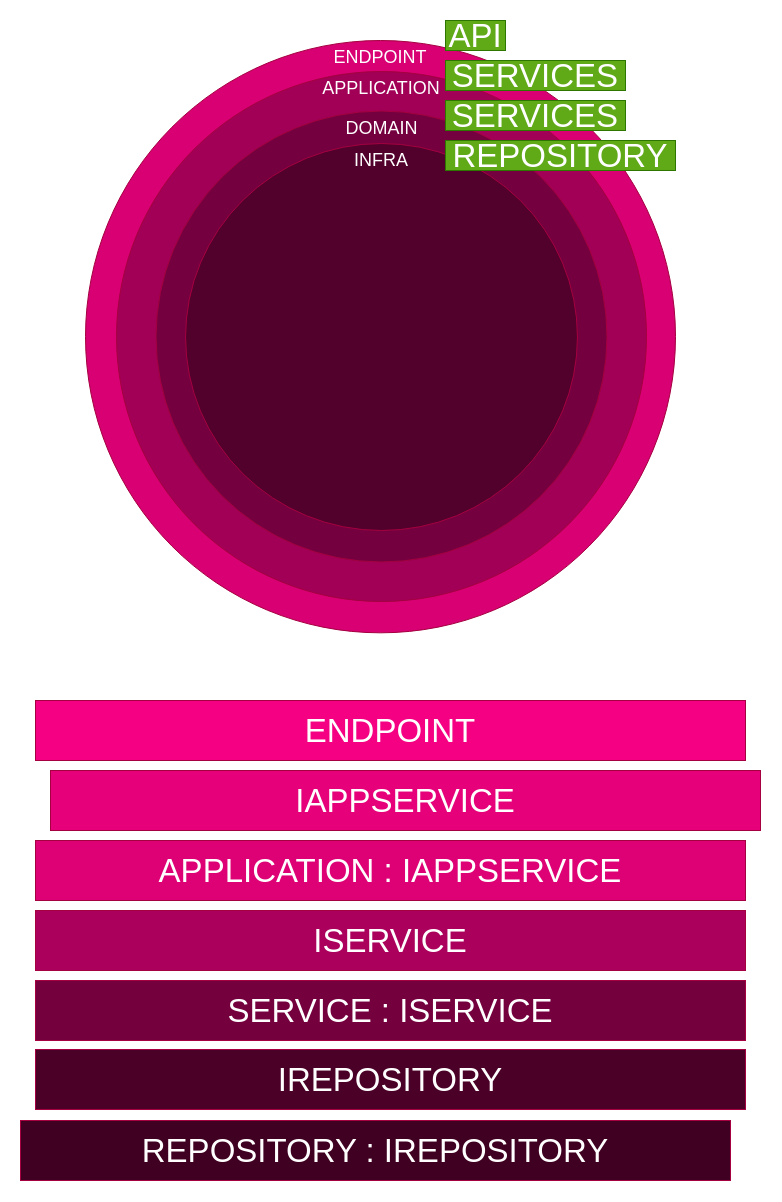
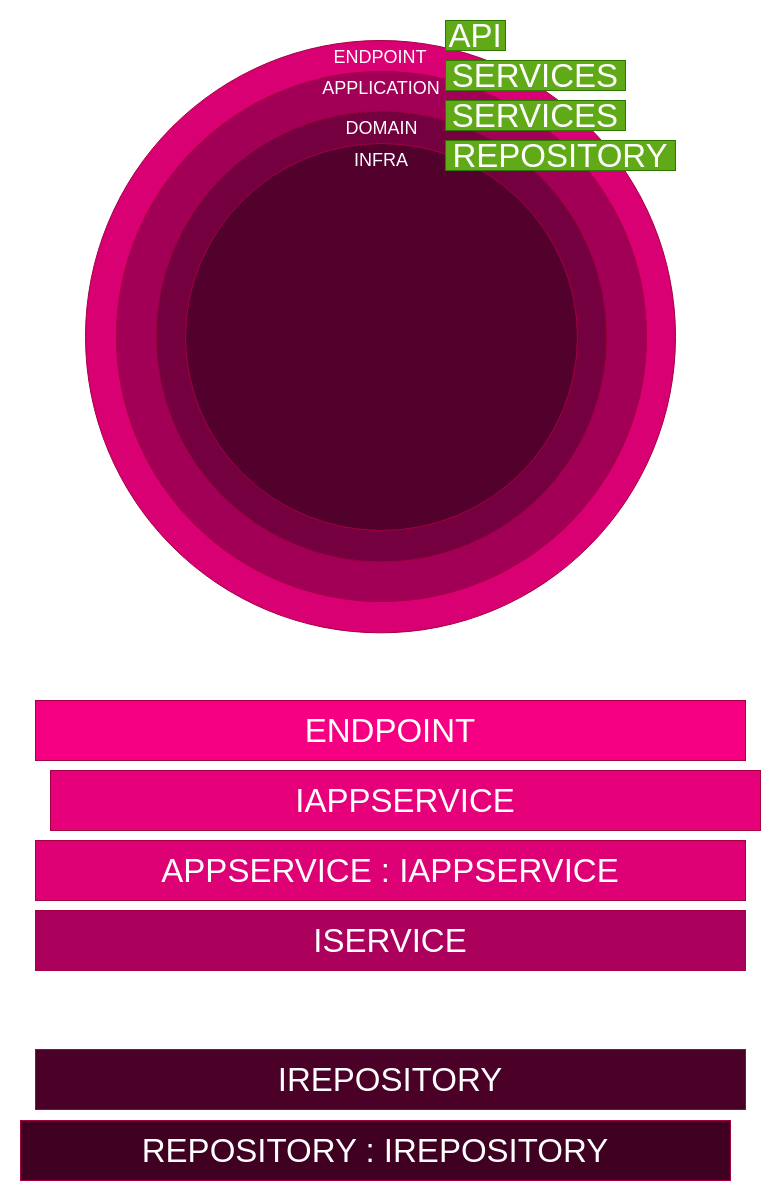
- <mxCell id="12" value="APPLICATION : IAPPSERVICE" style="rounded=0;whiteSpace=wrap;html=1;fillStyle=solid;fontSize=33;fillColor=#DE0075;fontColor=#ffffff;strokeColor=#A50040;" parent="1" vertex="1"><mxGeometry x="35" y="840" width="710" height="60" as="geometry" /></mxCell>
+ <mxCell id="12" value="APPSERVICE : IAPPSERVICE" style="rounded=0;whiteSpace=wrap;html=1;fillStyle=solid;fontSize=33;fillColor=#DE0075;fontColor=#ffffff;strokeColor=#A50040;" parent="1" vertex="1"><mxGeometry x="35" y="840" width="710" height="60" as="geometry" /></mxCell>
- <mxCell id="14" value="SERVICE : ISERVICE" style="rounded=0;whiteSpace=wrap;html=1;fillStyle=solid;fontSize=33;fillColor=#75003E;fontColor=#ffffff;strokeColor=#A50040;" parent="1" vertex="1"><mxGeometry x="35" y="980" width="710" height="60" as="geometry" /></mxCell>
